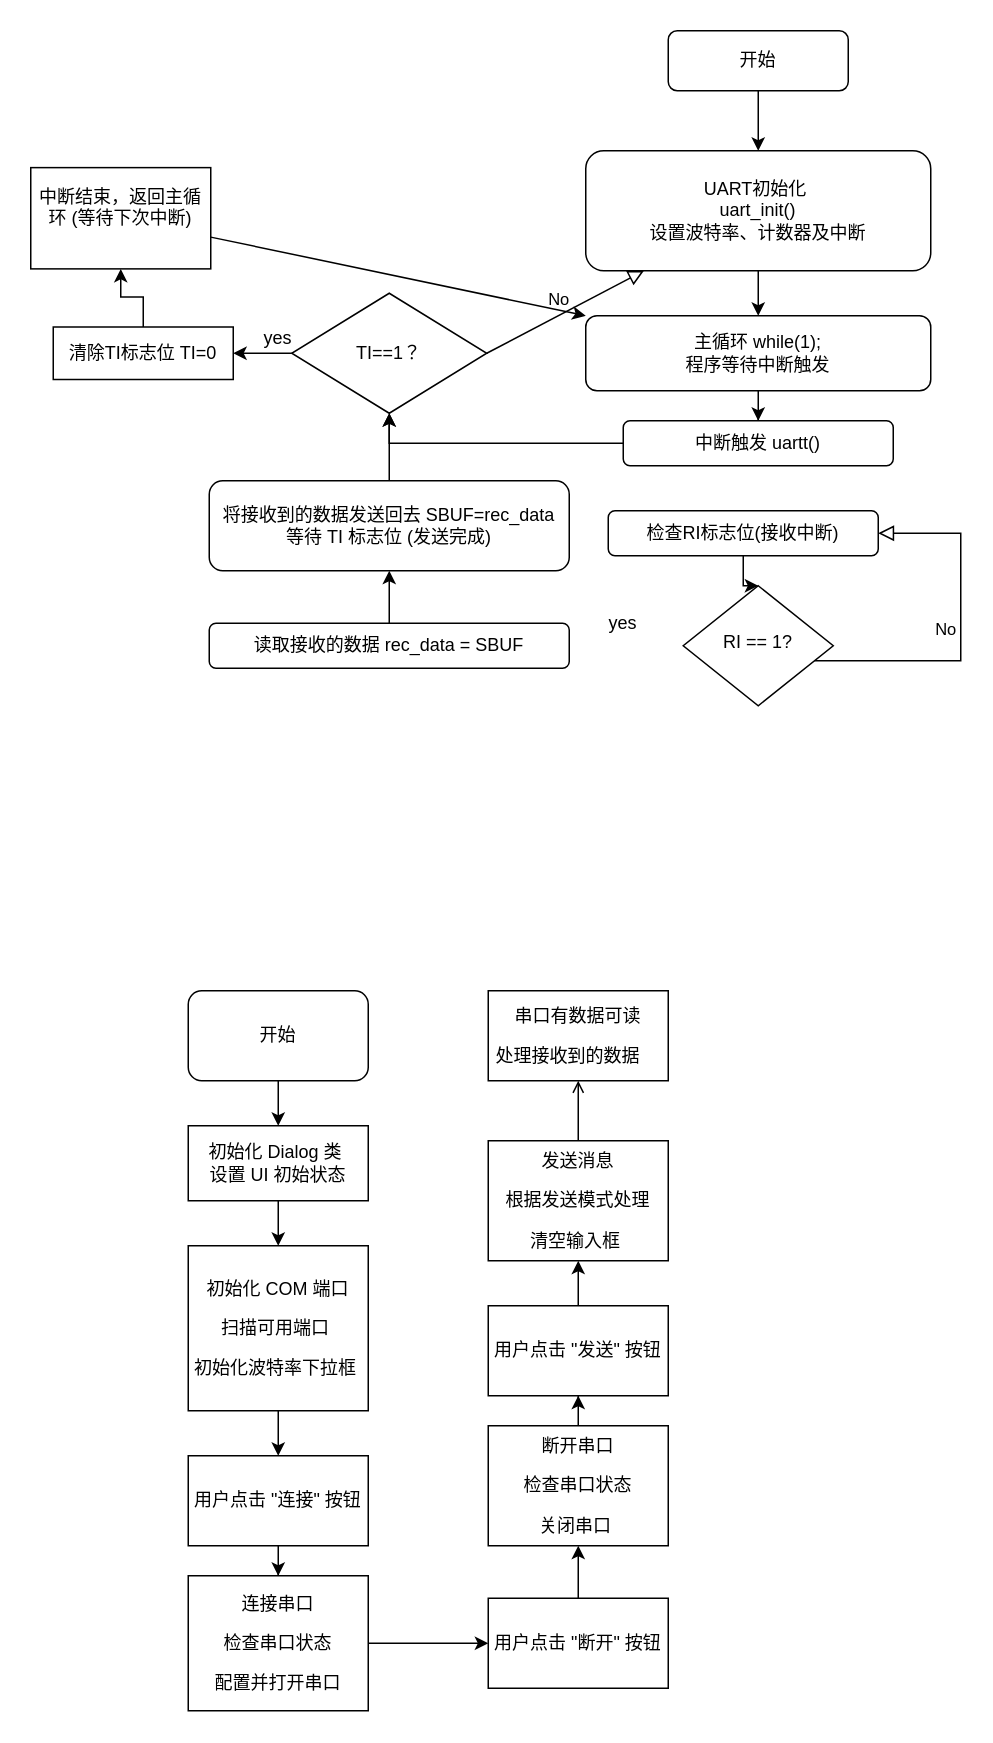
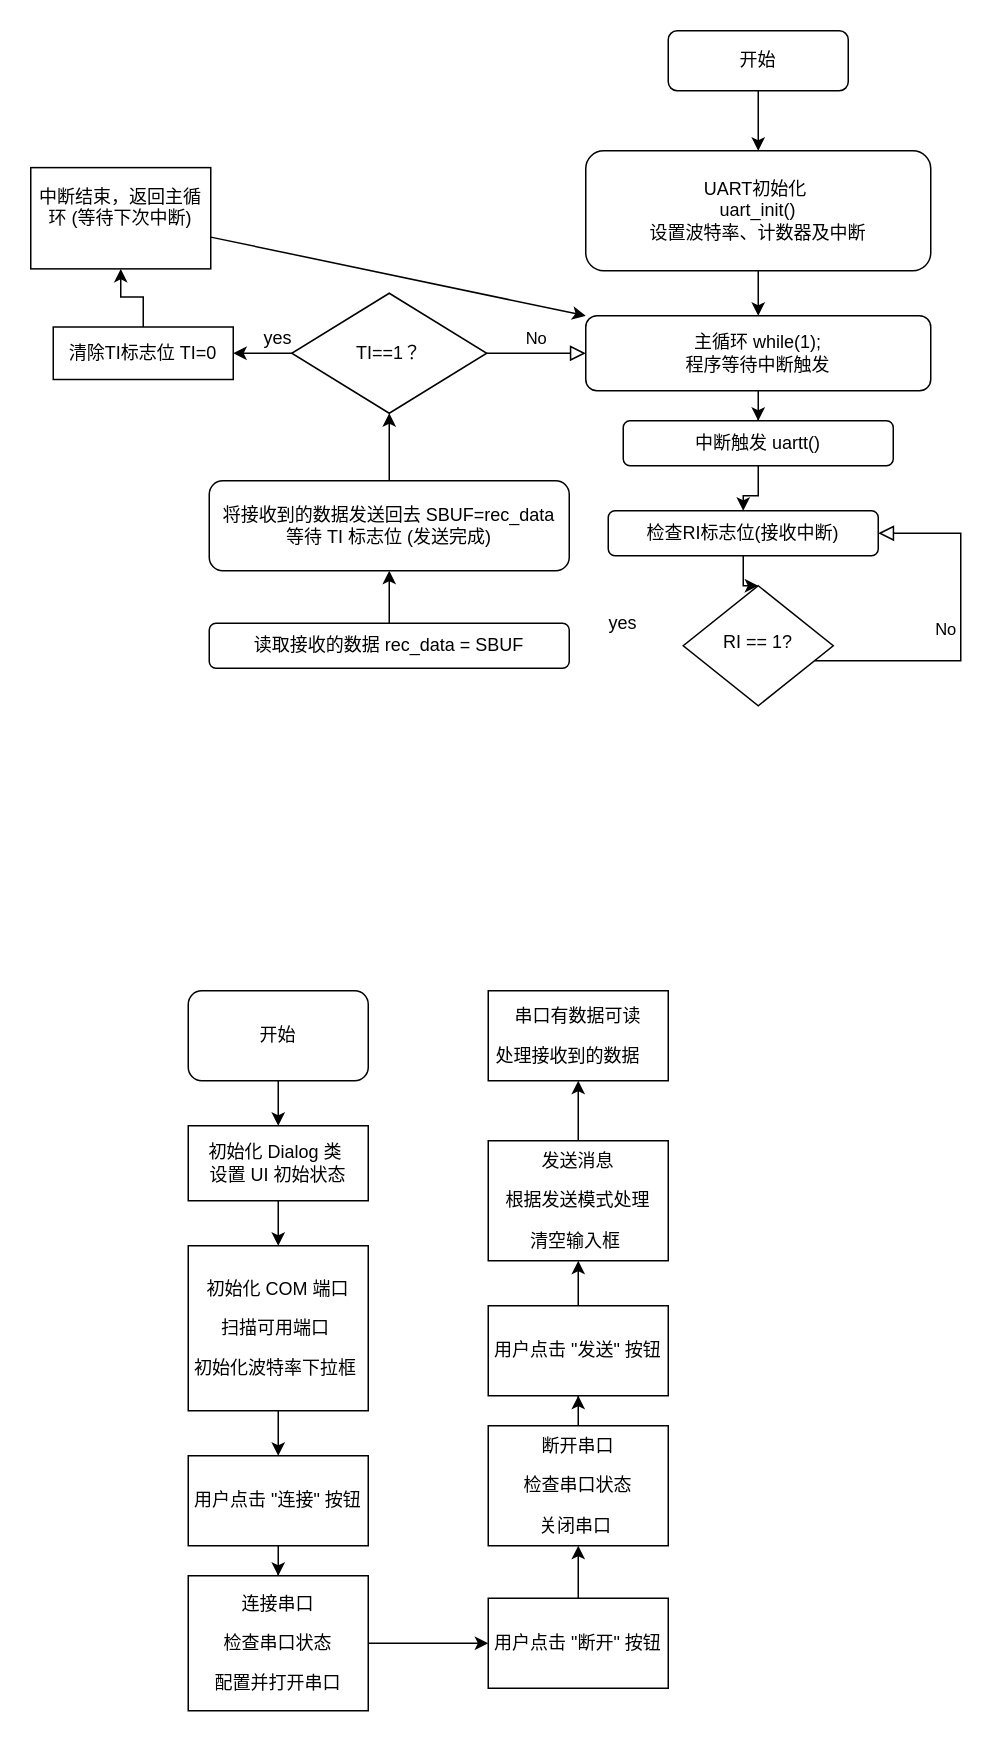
- <mxCell id="21" value="No" style="rounded=0;html=1;jettySize=auto;orthogonalLoop=1;fontSize=11;endArrow=block;endFill=0;endSize=8;strokeWidth=1;shadow=0;labelBackgroundColor=none;exitX=1;exitY=0.5;exitDx=0;exitDy=0;" parent="1" source="20" target="7" edge="1"><mxGeometry x="0.005" y="10" relative="1" as="geometry"><mxPoint as="offset" /><mxPoint x="241.5" y="210" as="sourcePoint" /><mxPoint x="238.5" y="95" as="targetPoint" /></mxGeometry></mxCell>
+ <mxCell id="21" value="No" style="rounded=0;html=1;jettySize=auto;orthogonalLoop=1;fontSize=11;endArrow=block;endFill=0;endSize=8;strokeWidth=1;shadow=0;labelBackgroundColor=none;entryX=0;entryY=0.5;entryDx=0;entryDy=0;exitX=1;exitY=0.5;exitDx=0;exitDy=0;" parent="1" source="20" target="9" edge="1"><mxGeometry x="0.005" y="10" relative="1" as="geometry"><mxPoint as="offset" /><mxPoint x="241.5" y="210" as="sourcePoint" /><mxPoint x="238.5" y="95" as="targetPoint" /></mxGeometry></mxCell>
- <mxCell id="10" style="edgeStyle=orthogonalEdgeStyle;rounded=0;orthogonalLoop=1;jettySize=auto;html=1;" parent="1" source="11" target="20" edge="1"><mxGeometry relative="1" as="geometry" /></mxCell>
+ <mxCell id="10" style="edgeStyle=orthogonalEdgeStyle;rounded=0;orthogonalLoop=1;jettySize=auto;html=1;entryX=0.5;entryY=0;entryDx=0;entryDy=0;" parent="1" source="11" target="13" edge="1"><mxGeometry relative="1" as="geometry" /></mxCell>
- <mxCell id="43" value="" style="edgeStyle=orthogonalEdgeStyle;rounded=0;orthogonalLoop=1;jettySize=auto;html=1;endArrow=open;" edge="1" parent="1" source="44" target="45"><mxGeometry relative="1" as="geometry" /></mxCell>
+ <mxCell id="43" value="" style="edgeStyle=orthogonalEdgeStyle;rounded=0;orthogonalLoop=1;jettySize=auto;html=1;" edge="1" parent="1" source="44" target="45"><mxGeometry relative="1" as="geometry" /></mxCell>
